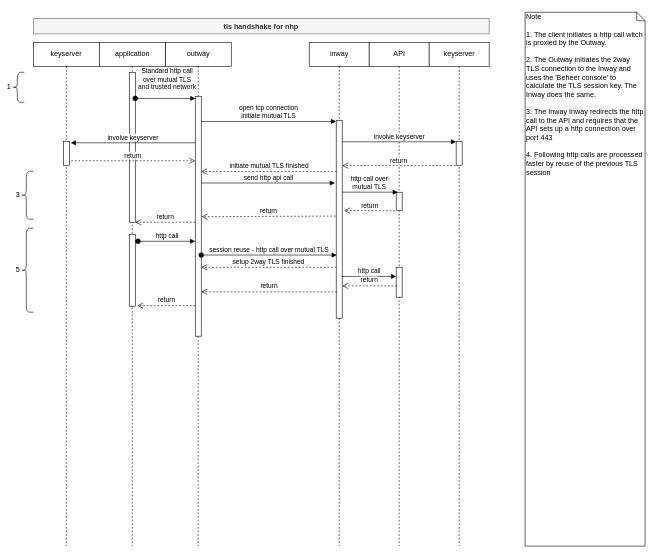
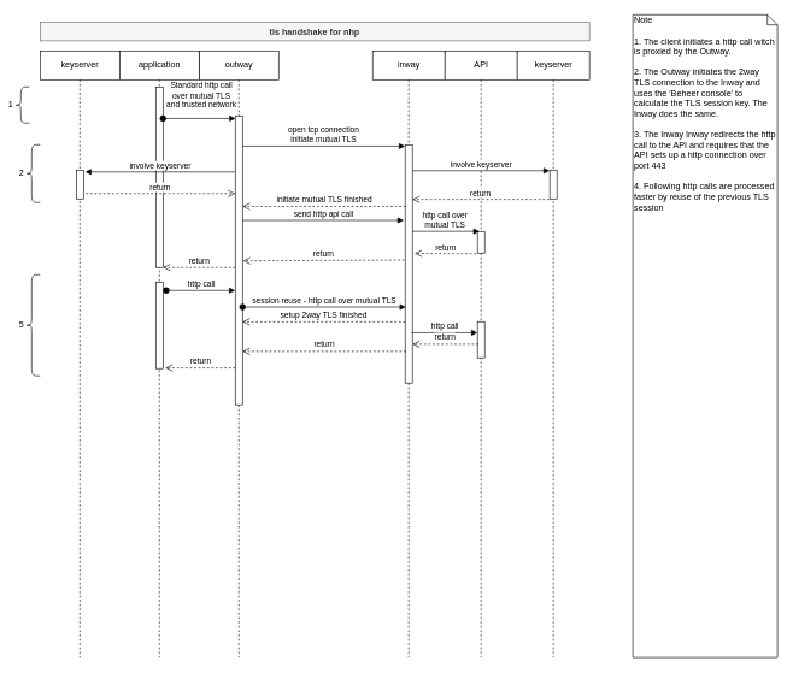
+ <mxCell id="36" value="&lt;div style=&quot;text-align: left&quot;&gt;&lt;span&gt;2&lt;/span&gt;&lt;/div&gt;" style="shape=curlyBracket;whiteSpace=wrap;html=1;rounded=1;size=0.417;align=right;labelPosition=left;verticalLabelPosition=middle;verticalAlign=middle;" parent="1" vertex="1"><mxGeometry x="35" y="200" width="20" height="80" as="geometry" /></mxCell>
- <mxCell id="37" value="&lt;div style=&quot;text-align: left&quot;&gt;&lt;span&gt;3&lt;/span&gt;&lt;/div&gt;" style="shape=curlyBracket;whiteSpace=wrap;html=1;rounded=1;size=0.417;align=right;labelPosition=left;verticalLabelPosition=middle;verticalAlign=middle;" parent="1" vertex="1"><mxGeometry x="35" y="285" width="20" height="80" as="geometry" /></mxCell>
